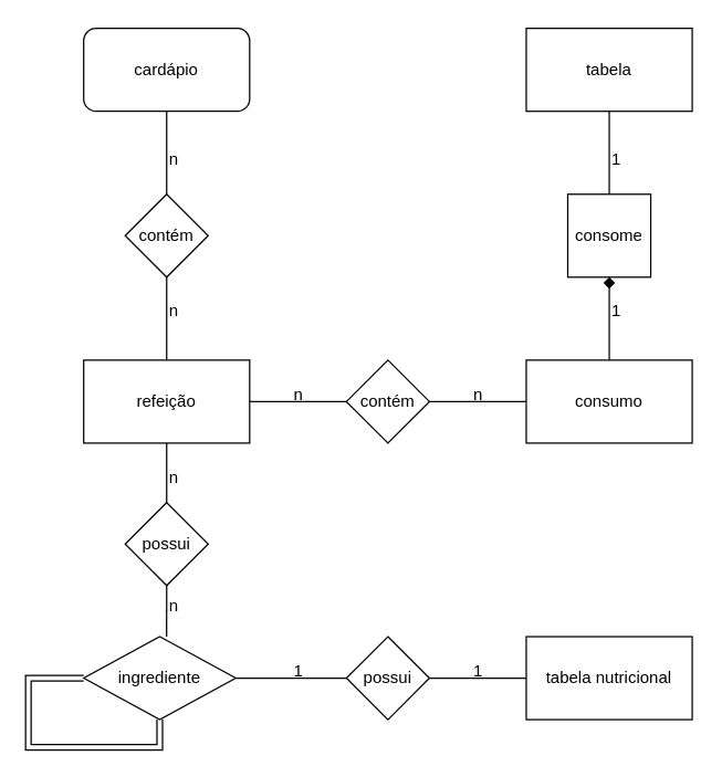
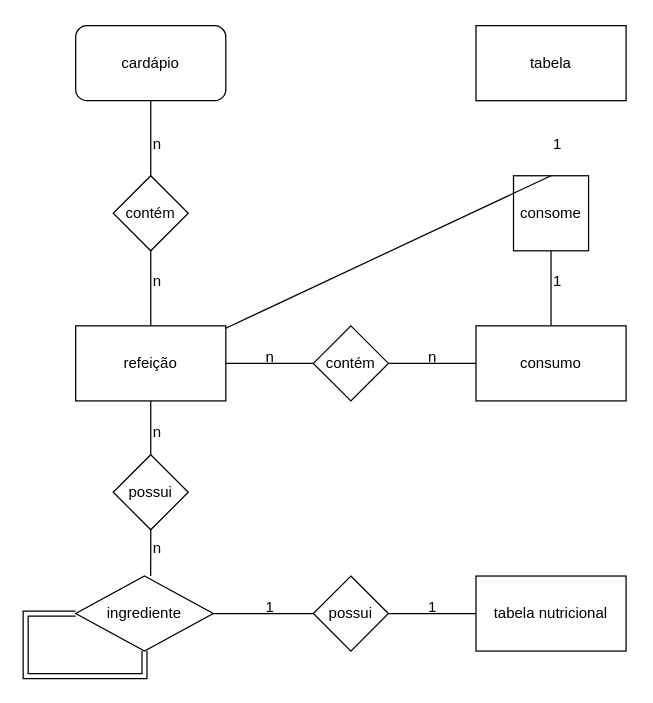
- <mxCell id="19" value="" style="endArrow=none;html=1;rounded=0;entryX=0.5;entryY=1;entryDx=0;entryDy=0;exitX=0.5;exitY=0;exitDx=0;exitDy=0;" edge="1" parent="1" source="18" target="7"><mxGeometry width="50" height="50" relative="1" as="geometry"><mxPoint x="380" y="210" as="sourcePoint" /><mxPoint x="430" y="160" as="targetPoint" /></mxGeometry></mxCell>
+ <mxCell id="19" value="" style="endArrow=none;html=1;rounded=0;exitX=0.5;exitY=0;exitDx=0;exitDy=0;" edge="1" parent="1" source="18" target="6"><mxGeometry width="50" height="50" relative="1" as="geometry"><mxPoint x="380" y="210" as="sourcePoint" /><mxPoint x="430" y="160" as="targetPoint" /></mxGeometry></mxCell>
- <mxCell id="20" value="" style="endArrow=diamond;html=1;rounded=0;entryX=0.5;entryY=1;entryDx=0;entryDy=0;exitX=0.5;exitY=0;exitDx=0;exitDy=0;" edge="1" parent="1" source="8" target="18"><mxGeometry width="50" height="50" relative="1" as="geometry"><mxPoint x="380" y="210" as="sourcePoint" /><mxPoint x="430" y="160" as="targetPoint" /></mxGeometry></mxCell>
+ <mxCell id="20" value="" style="endArrow=none;html=1;rounded=0;entryX=0.5;entryY=1;entryDx=0;entryDy=0;exitX=0.5;exitY=0;exitDx=0;exitDy=0;" edge="1" parent="1" source="8" target="18"><mxGeometry width="50" height="50" relative="1" as="geometry"><mxPoint x="380" y="210" as="sourcePoint" /><mxPoint x="430" y="160" as="targetPoint" /></mxGeometry></mxCell>
